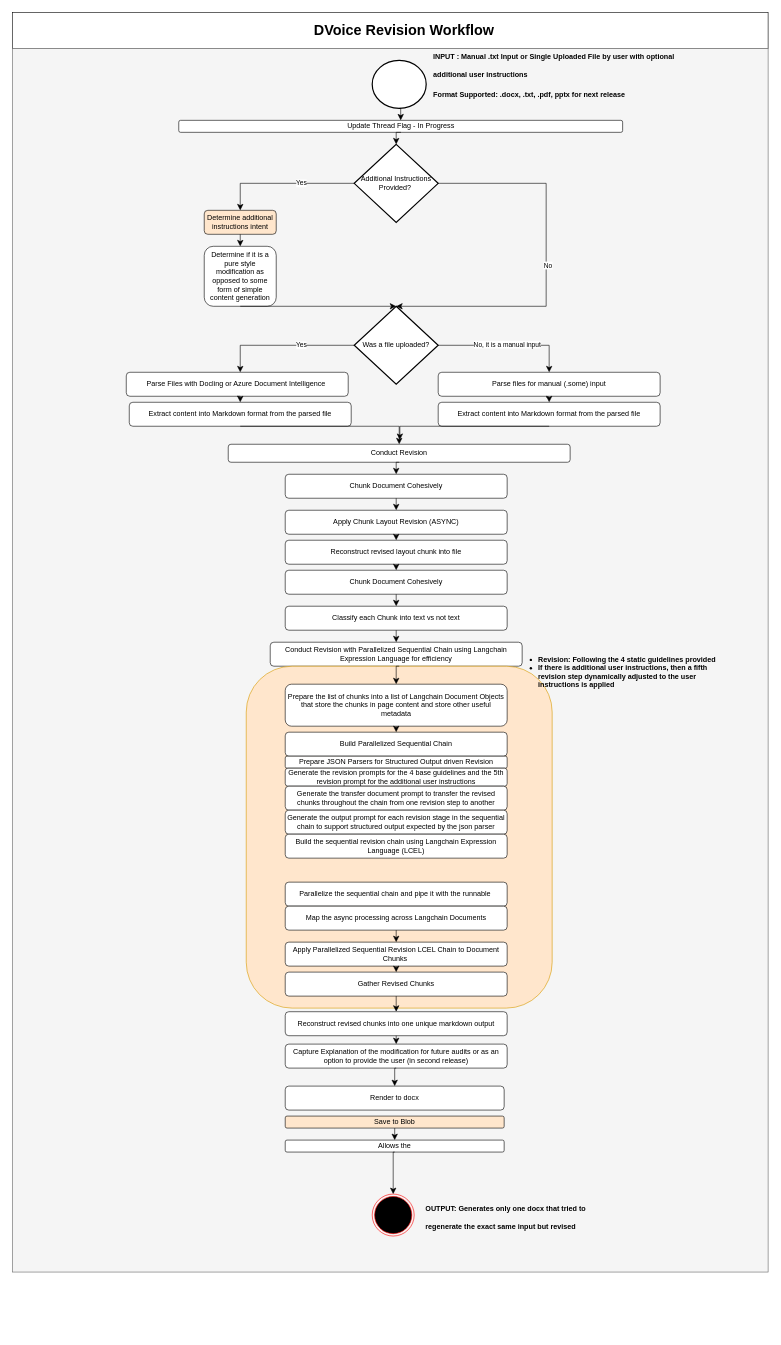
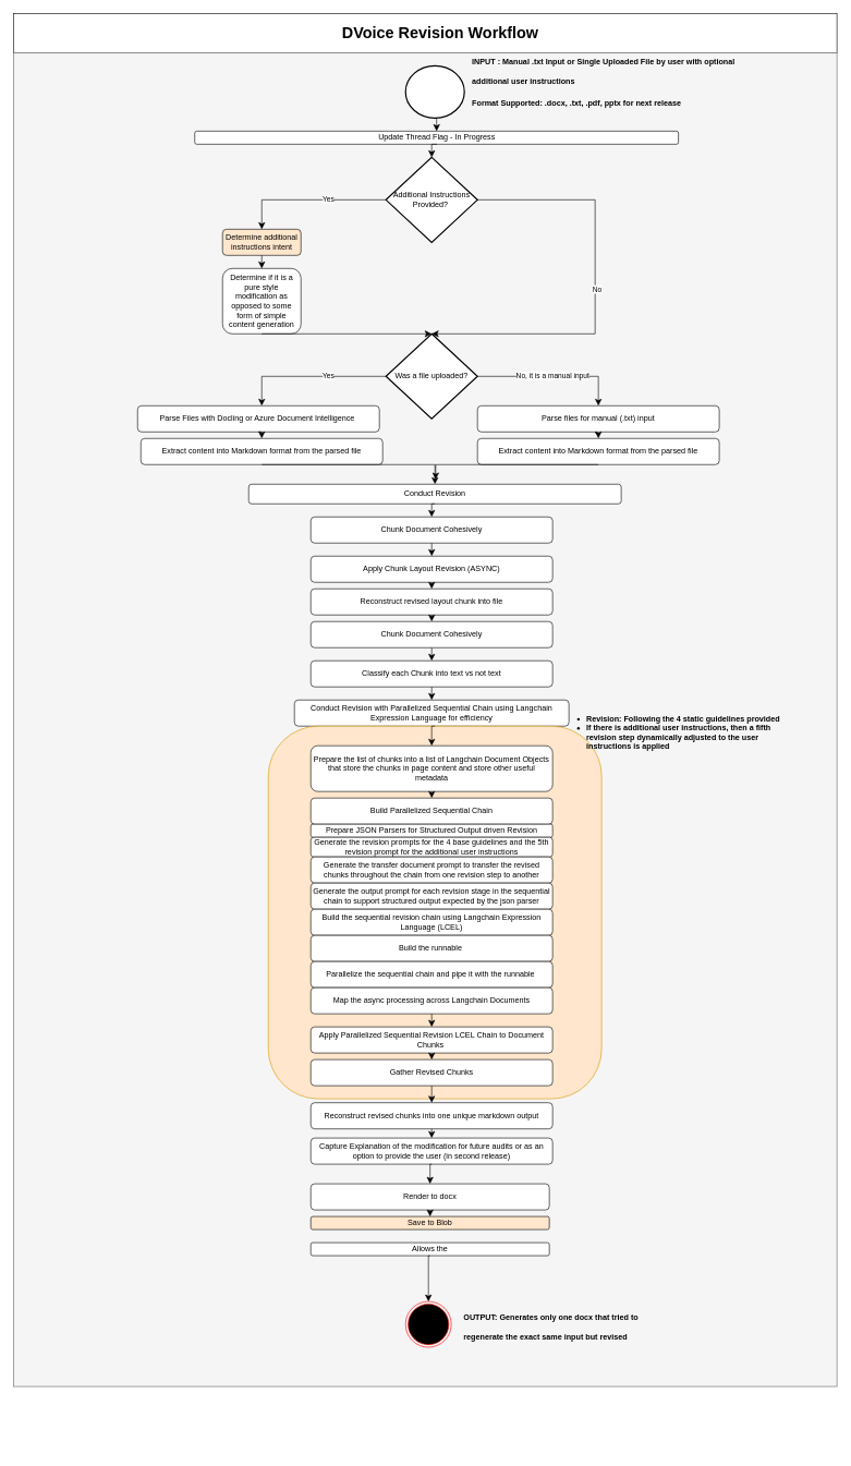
- <mxCell id="20" value="Parse files for manual (.some) input" style="rounded=1;whiteSpace=wrap;html=1;" vertex="1" parent="1"><mxGeometry x="730" y="620" width="370" height="40" as="geometry" /></mxCell>
+ <mxCell id="20" value="Parse files for manual (.txt) input" style="rounded=1;whiteSpace=wrap;html=1;" vertex="1" parent="1"><mxGeometry x="730" y="620" width="370" height="40" as="geometry" /></mxCell>
+ <mxCell id="37" value="Build the runnable&amp;nbsp;" style="rounded=1;whiteSpace=wrap;html=1;" vertex="1" parent="1"><mxGeometry x="475" y="1430" width="370" height="40" as="geometry" /></mxCell>
+ <mxCell id="50" value="" style="edgeStyle=segmentEdgeStyle;endArrow=classic;html=1;curved=0;rounded=0;endSize=8;startSize=8;exitX=0.5;exitY=1;exitDx=0;exitDy=0;entryX=0.5;entryY=0;entryDx=0;entryDy=0;" edge="1" parent="1" source="45" target="44"><mxGeometry width="50" height="50" relative="1" as="geometry"><mxPoint x="730" y="1820" as="sourcePoint" /><mxPoint x="780" y="1770" as="targetPoint" /></mxGeometry></mxCell>
- <mxCell id="49" value="" style="edgeStyle=segmentEdgeStyle;endArrow=classic;html=1;curved=0;rounded=0;endSize=8;startSize=8;exitX=0.5;exitY=1;exitDx=0;exitDy=0;" edge="1" parent="1" source="44" target="46"><mxGeometry width="50" height="50" relative="1" as="geometry"><mxPoint x="730" y="1820" as="sourcePoint" /><mxPoint x="780" y="1770" as="targetPoint" /></mxGeometry></mxCell>
